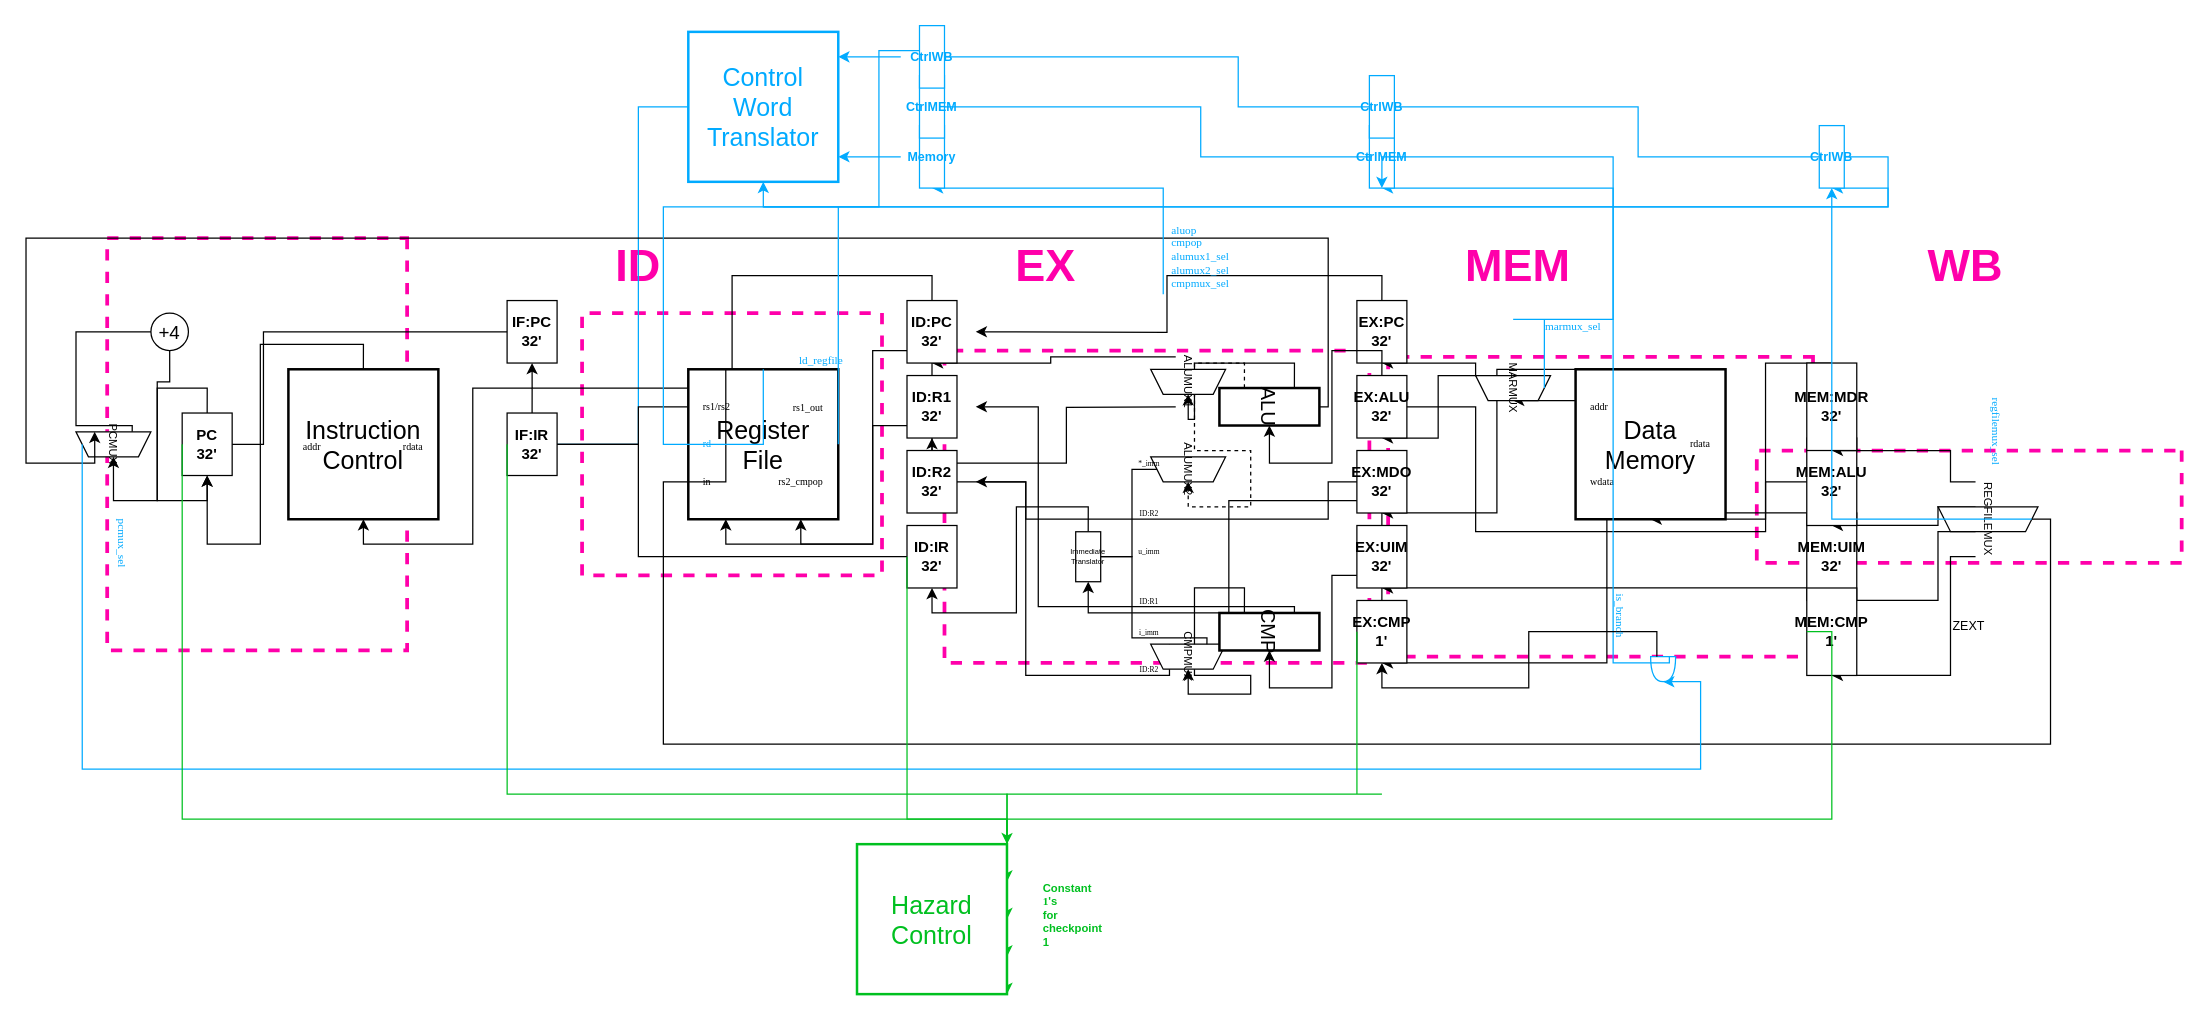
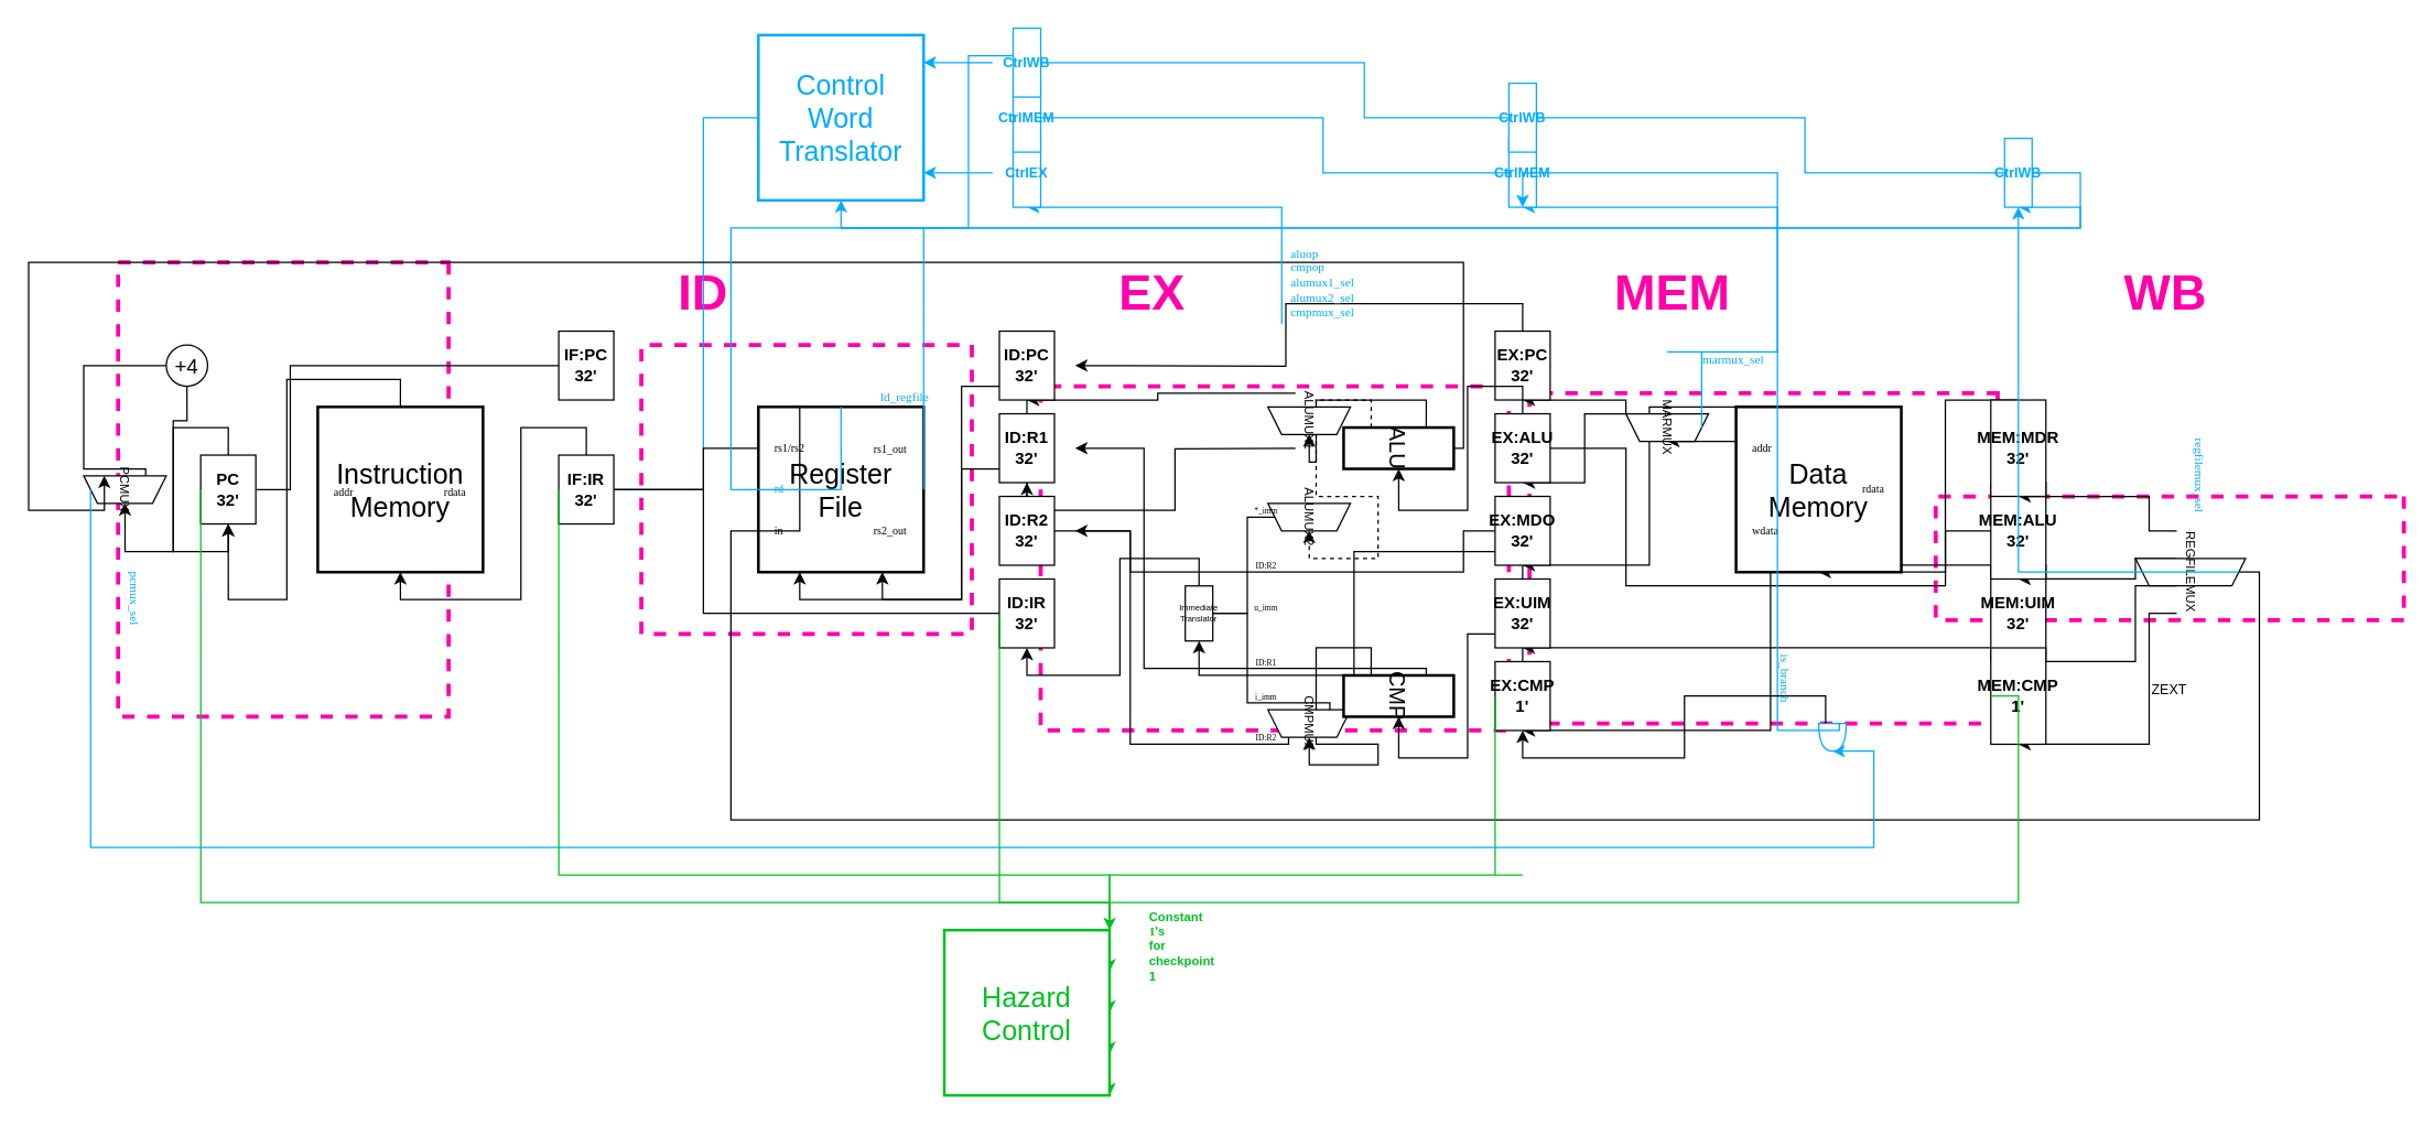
- <mxCell id="100" value="Memory" style="rounded=0;whiteSpace=wrap;html=1;fontStyle=1;strokeColor=#00aaff;fontColor=#00aaff;fontSize=10;direction=south;" vertex="1" parent="1"><mxGeometry x="734.96" y="100" width="20" height="50" as="geometry" /></mxCell>
+ <mxCell id="100" value="CtrlEX" style="rounded=0;whiteSpace=wrap;html=1;fontStyle=1;strokeColor=#00aaff;fontColor=#00aaff;fontSize=10;direction=south;" vertex="1" parent="1"><mxGeometry x="734.96" y="100" width="20" height="50" as="geometry" /></mxCell>
- <mxCell id="25" style="edgeStyle=orthogonalEdgeStyle;rounded=0;orthogonalLoop=1;jettySize=auto;html=1;exitX=0;exitY=0.5;exitDx=0;exitDy=0;entryX=1;entryY=0.5;entryDx=0;entryDy=0;" edge="1" parent="1" source="32" target="26"><mxGeometry relative="1" as="geometry" /></mxCell>
- <mxCell id="13" value="Instruction&lt;br style=&quot;font-size: 20px;&quot;&gt;Control" style="rounded=0;whiteSpace=wrap;html=1;fontStyle=0;fontSize=20;strokeWidth=2;direction=south;" vertex="1" parent="1"><mxGeometry x="229.96" y="295" width="120" height="120" as="geometry" /></mxCell>
+ <mxCell id="13" value="Instruction&lt;br style=&quot;font-size: 20px;&quot;&gt;Memory" style="rounded=0;whiteSpace=wrap;html=1;fontStyle=0;fontSize=20;strokeWidth=2;direction=south;" vertex="1" parent="1"><mxGeometry x="229.96" y="295" width="120" height="120" as="geometry" /></mxCell>
- <mxCell id="93" value="&lt;font style=&quot;font-size: 8px;&quot; face=&quot;Lucida Console&quot;&gt;rs2_cmpop&lt;br&gt;&lt;/font&gt;" style="text;html=1;strokeColor=none;fillColor=none;align=right;verticalAlign=middle;whiteSpace=wrap;rounded=0;direction=south;" vertex="1" parent="1"><mxGeometry x="649.96" y="369" width="10" height="30" as="geometry" /></mxCell>
+ <mxCell id="93" value="&lt;font style=&quot;font-size: 8px;&quot; face=&quot;Lucida Console&quot;&gt;rs2_out&lt;br&gt;&lt;/font&gt;" style="text;html=1;strokeColor=none;fillColor=none;align=right;verticalAlign=middle;whiteSpace=wrap;rounded=0;direction=south;" vertex="1" parent="1"><mxGeometry x="649.96" y="369" width="10" height="30" as="geometry" /></mxCell>
- <mxCell id="132" value="Constant &lt;font face=&quot;Lucida Console&quot;&gt;1&lt;/font&gt;'s&lt;br&gt;for checkpoint 1" style="text;html=1;strokeColor=none;fillColor=none;align=left;verticalAlign=middle;whiteSpace=wrap;rounded=0;fontFamily=Helvetica;fontSize=9;fontColor=#00c020;fontStyle=1;direction=south;" vertex="1" parent="1"><mxGeometry x="832" y="692" width="30" height="80" as="geometry" /></mxCell>
+ <mxCell id="132" value="Constant &lt;font face=&quot;Lucida Console&quot;&gt;1&lt;/font&gt;'s&lt;br&gt;for checkpoint 1" style="text;html=1;strokeColor=none;fillColor=none;align=left;verticalAlign=middle;whiteSpace=wrap;rounded=0;fontFamily=Helvetica;fontSize=9;fontColor=#00c020;fontStyle=1;direction=south;" vertex="1" parent="1"><mxGeometry x="832" y="647" width="30" height="80" as="geometry" /></mxCell>
